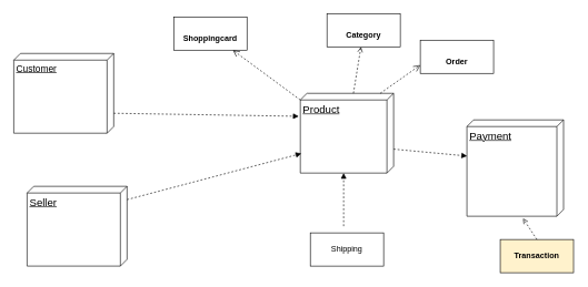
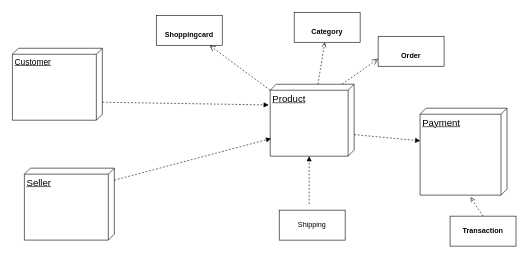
- <mxCell id="12" value="&lt;b&gt;Transaction&lt;/b&gt;" style="html=1;whiteSpace=wrap;fillColor=#fff2cc;" vertex="1" parent="1"><mxGeometry x="750" y="360" width="110" height="50" as="geometry" /></mxCell>
+ <mxCell id="12" value="&lt;b&gt;Transaction&lt;/b&gt;" style="html=1;whiteSpace=wrap;" vertex="1" parent="1"><mxGeometry x="750" y="360" width="110" height="50" as="geometry" /></mxCell>
